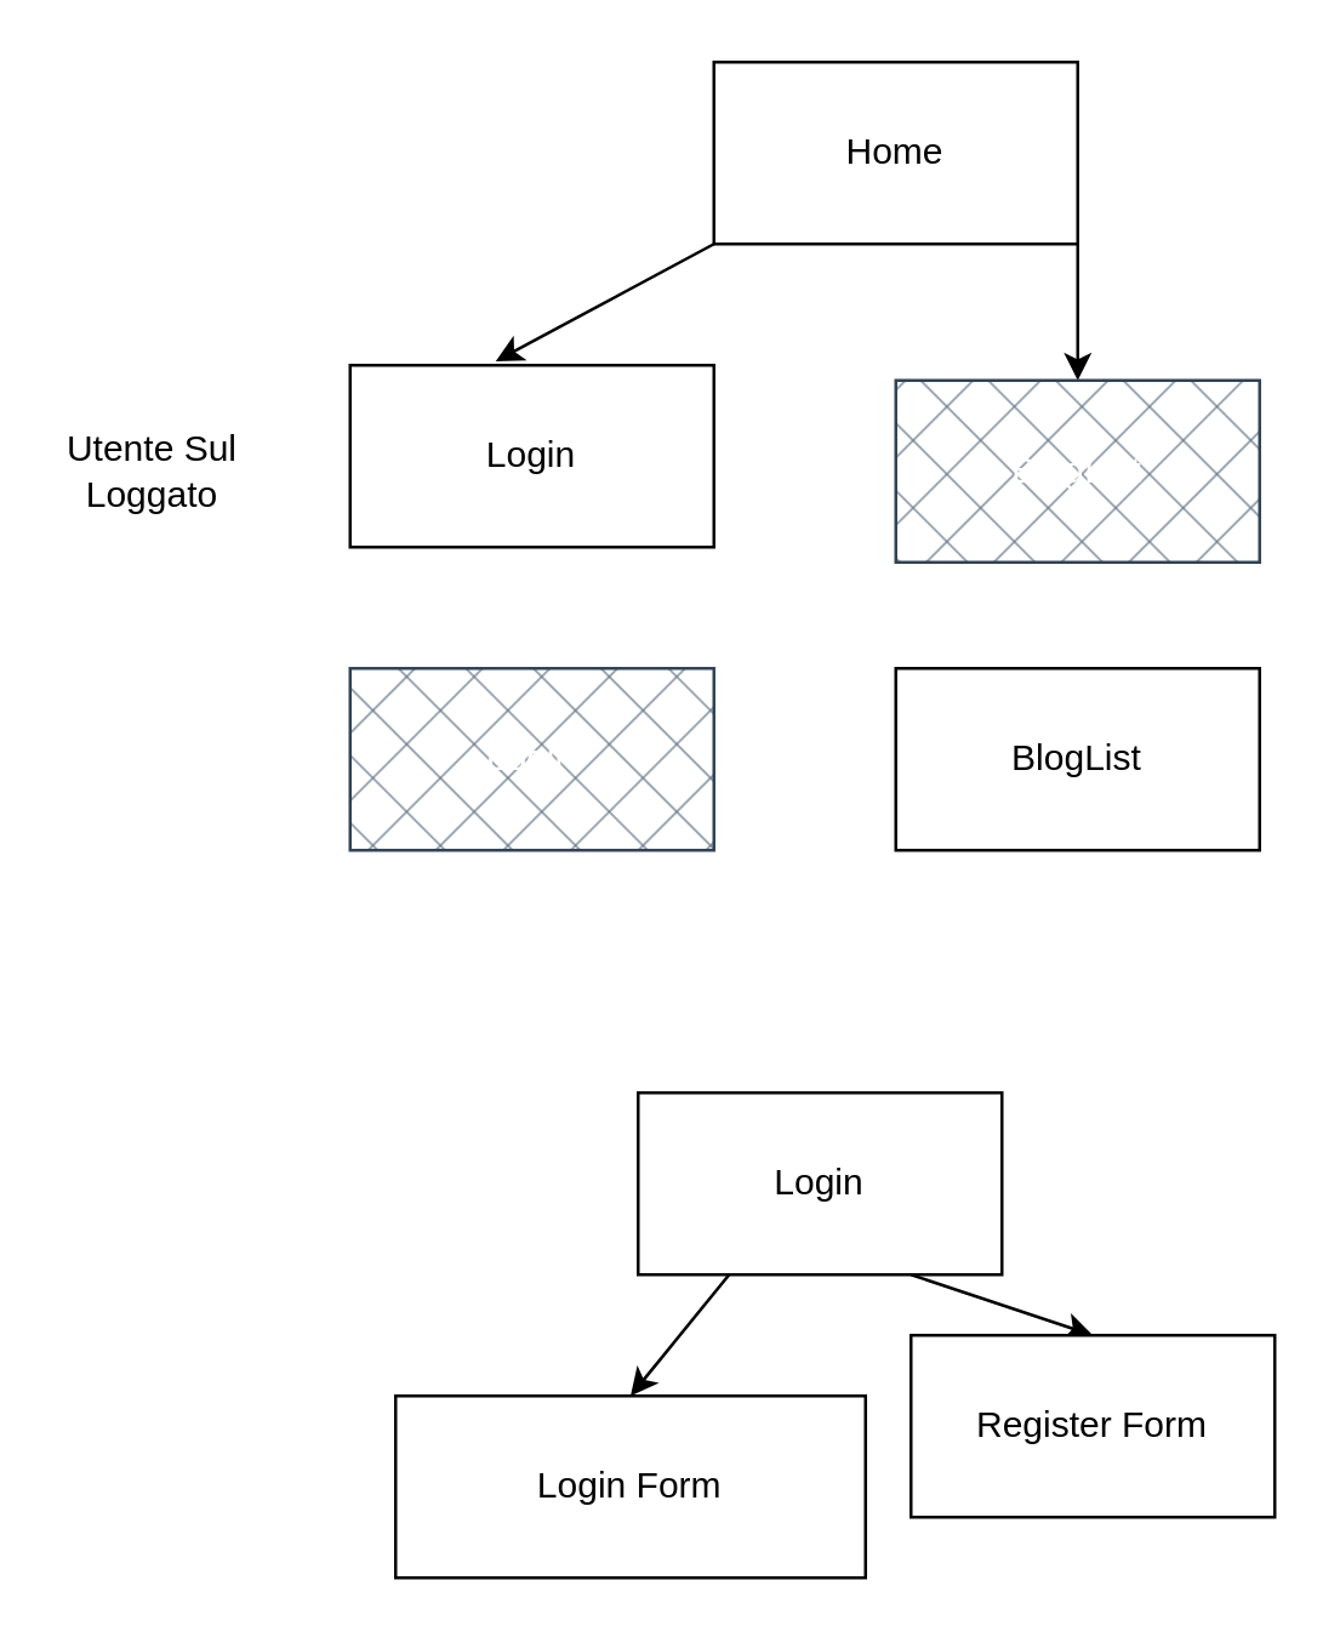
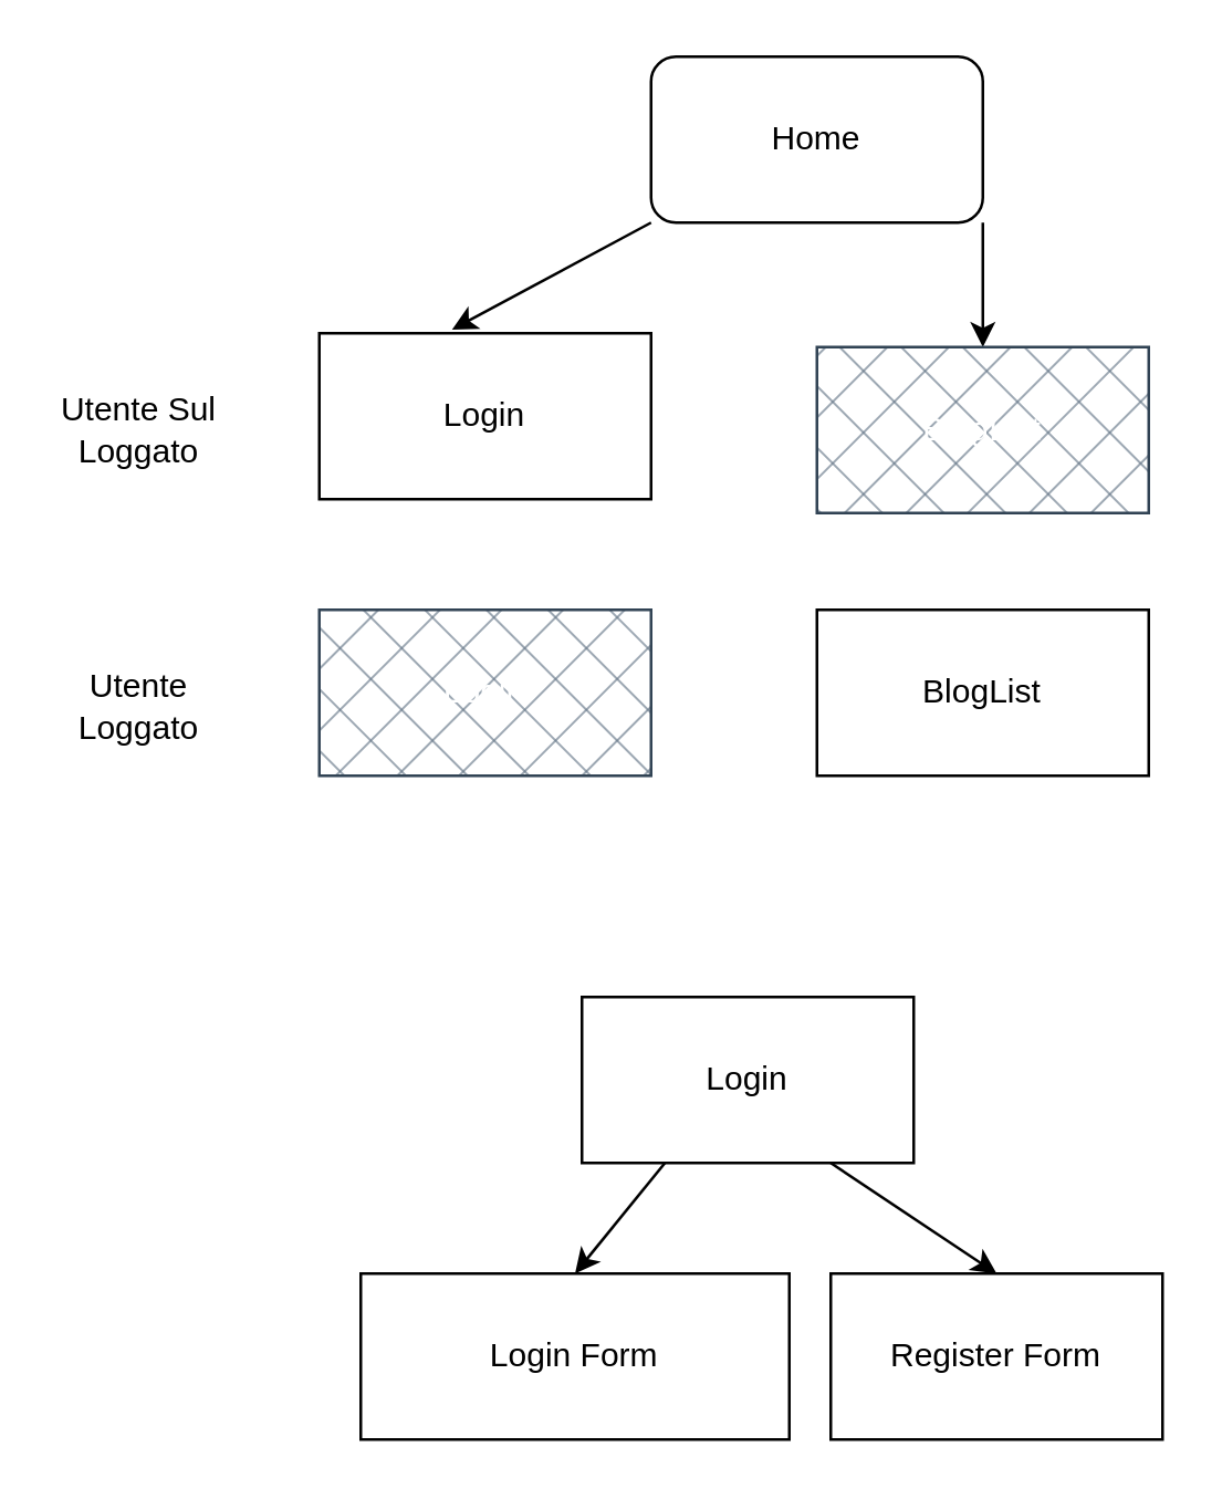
- <mxCell id="4" value="Home" style="rounded=0;whiteSpace=wrap;html=1;" parent="1" vertex="1"><mxGeometry x="235" y="20" width="120" height="60" as="geometry" /></mxCell>
+ <mxCell id="4" value="Home" style="whiteSpace=wrap;html=1;rounded=1;" parent="1" vertex="1"><mxGeometry x="235" y="20" width="120" height="60" as="geometry" /></mxCell>
+ <mxCell id="10" value="Utente Loggato" style="text;html=1;strokeColor=none;fillColor=none;align=center;verticalAlign=middle;whiteSpace=wrap;rounded=0;" parent="1" vertex="1"><mxGeometry x="20" y="240" width="60" height="30" as="geometry" /></mxCell>
- <mxCell id="15" value="Register Form" style="rounded=0;whiteSpace=wrap;html=1;" vertex="1" parent="1"><mxGeometry x="300" y="440" width="120" height="60" as="geometry" /></mxCell>
+ <mxCell id="15" value="Register Form" style="rounded=0;whiteSpace=wrap;html=1;" vertex="1" parent="1"><mxGeometry x="300" y="460" width="120" height="60" as="geometry" /></mxCell>
